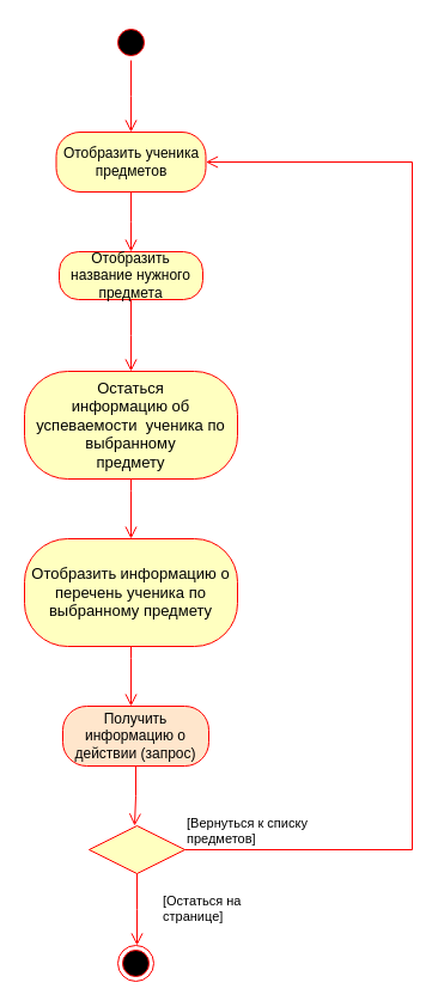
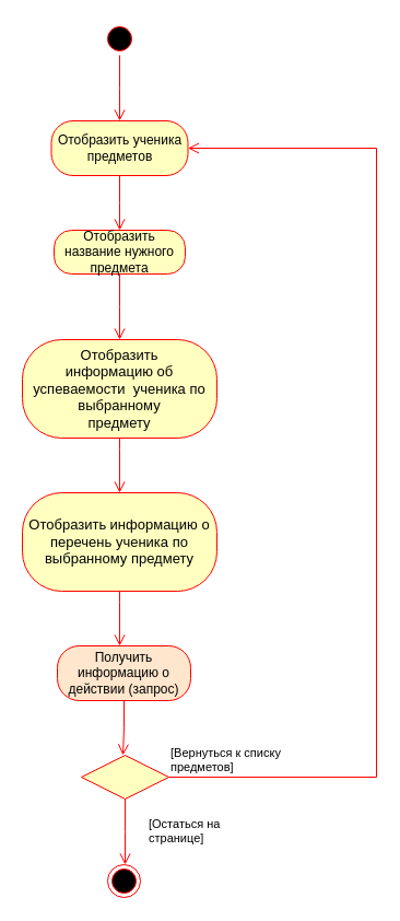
- <mxCell id="8" value="&lt;font style=&quot;font-size: 13px;&quot; face=&quot;Helvetica&quot;&gt;Остаться&lt;br&gt;информацию об успеваемости&amp;nbsp; ученика по выбранному&lt;br&gt;предмету&lt;/font&gt;" style="rounded=1;whiteSpace=wrap;html=1;arcSize=40;fontColor=#000000;fillColor=#ffffc0;strokeColor=#ff0000;" parent="1" vertex="1"><mxGeometry x="20" y="310" width="178" height="90" as="geometry" /></mxCell>
+ <mxCell id="8" value="&lt;font style=&quot;font-size: 13px;&quot; face=&quot;Helvetica&quot;&gt;Отобразить&lt;br&gt;информацию об успеваемости&amp;nbsp; ученика по выбранному&lt;br&gt;предмету&lt;/font&gt;" style="rounded=1;whiteSpace=wrap;html=1;arcSize=40;fontColor=#000000;fillColor=#ffffc0;strokeColor=#ff0000;" parent="1" vertex="1"><mxGeometry x="20" y="310" width="178" height="90" as="geometry" /></mxCell>
